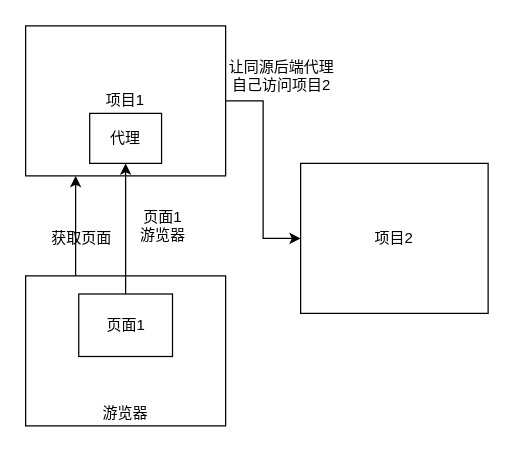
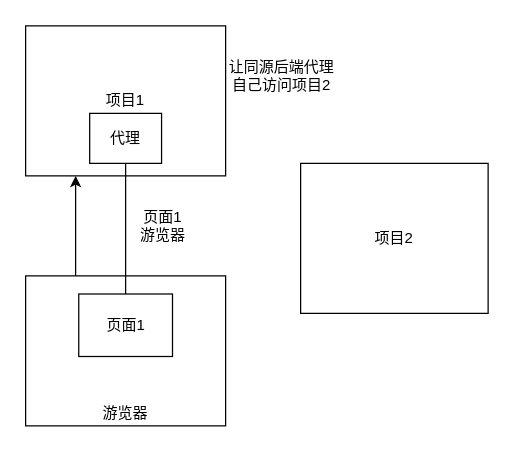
- <mxCell id="4" style="edgeStyle=orthogonalEdgeStyle;rounded=0;orthogonalLoop=1;jettySize=auto;html=1;exitX=1;exitY=0.5;exitDx=0;exitDy=0;entryX=0;entryY=0.5;entryDx=0;entryDy=0;" parent="1" source="5" target="6" edge="1"><mxGeometry relative="1" as="geometry" /></mxCell>
- <mxCell id="8" style="edgeStyle=orthogonalEdgeStyle;rounded=0;orthogonalLoop=1;jettySize=auto;html=1;exitX=0.5;exitY=0;exitDx=0;exitDy=0;entryX=0.5;entryY=1;entryDx=0;entryDy=0;" edge="1" parent="1" source="9" target="13"><mxGeometry relative="1" as="geometry" /></mxCell>
+ <mxCell id="8" style="edgeStyle=orthogonalEdgeStyle;rounded=0;orthogonalLoop=1;jettySize=auto;html=1;exitX=0.5;exitY=0;exitDx=0;exitDy=0;entryX=0.5;entryY=1;entryDx=0;entryDy=0;endArrow=none;" edge="1" parent="1" source="9" target="13"><mxGeometry relative="1" as="geometry" /></mxCell>
- <mxCell id="7" value="获取页面" style="text;html=1;strokeColor=none;fillColor=none;align=center;verticalAlign=middle;whiteSpace=wrap;rounded=0;" parent="1" vertex="1"><mxGeometry x="30" y="180" width="70" height="20" as="geometry" /></mxCell>
